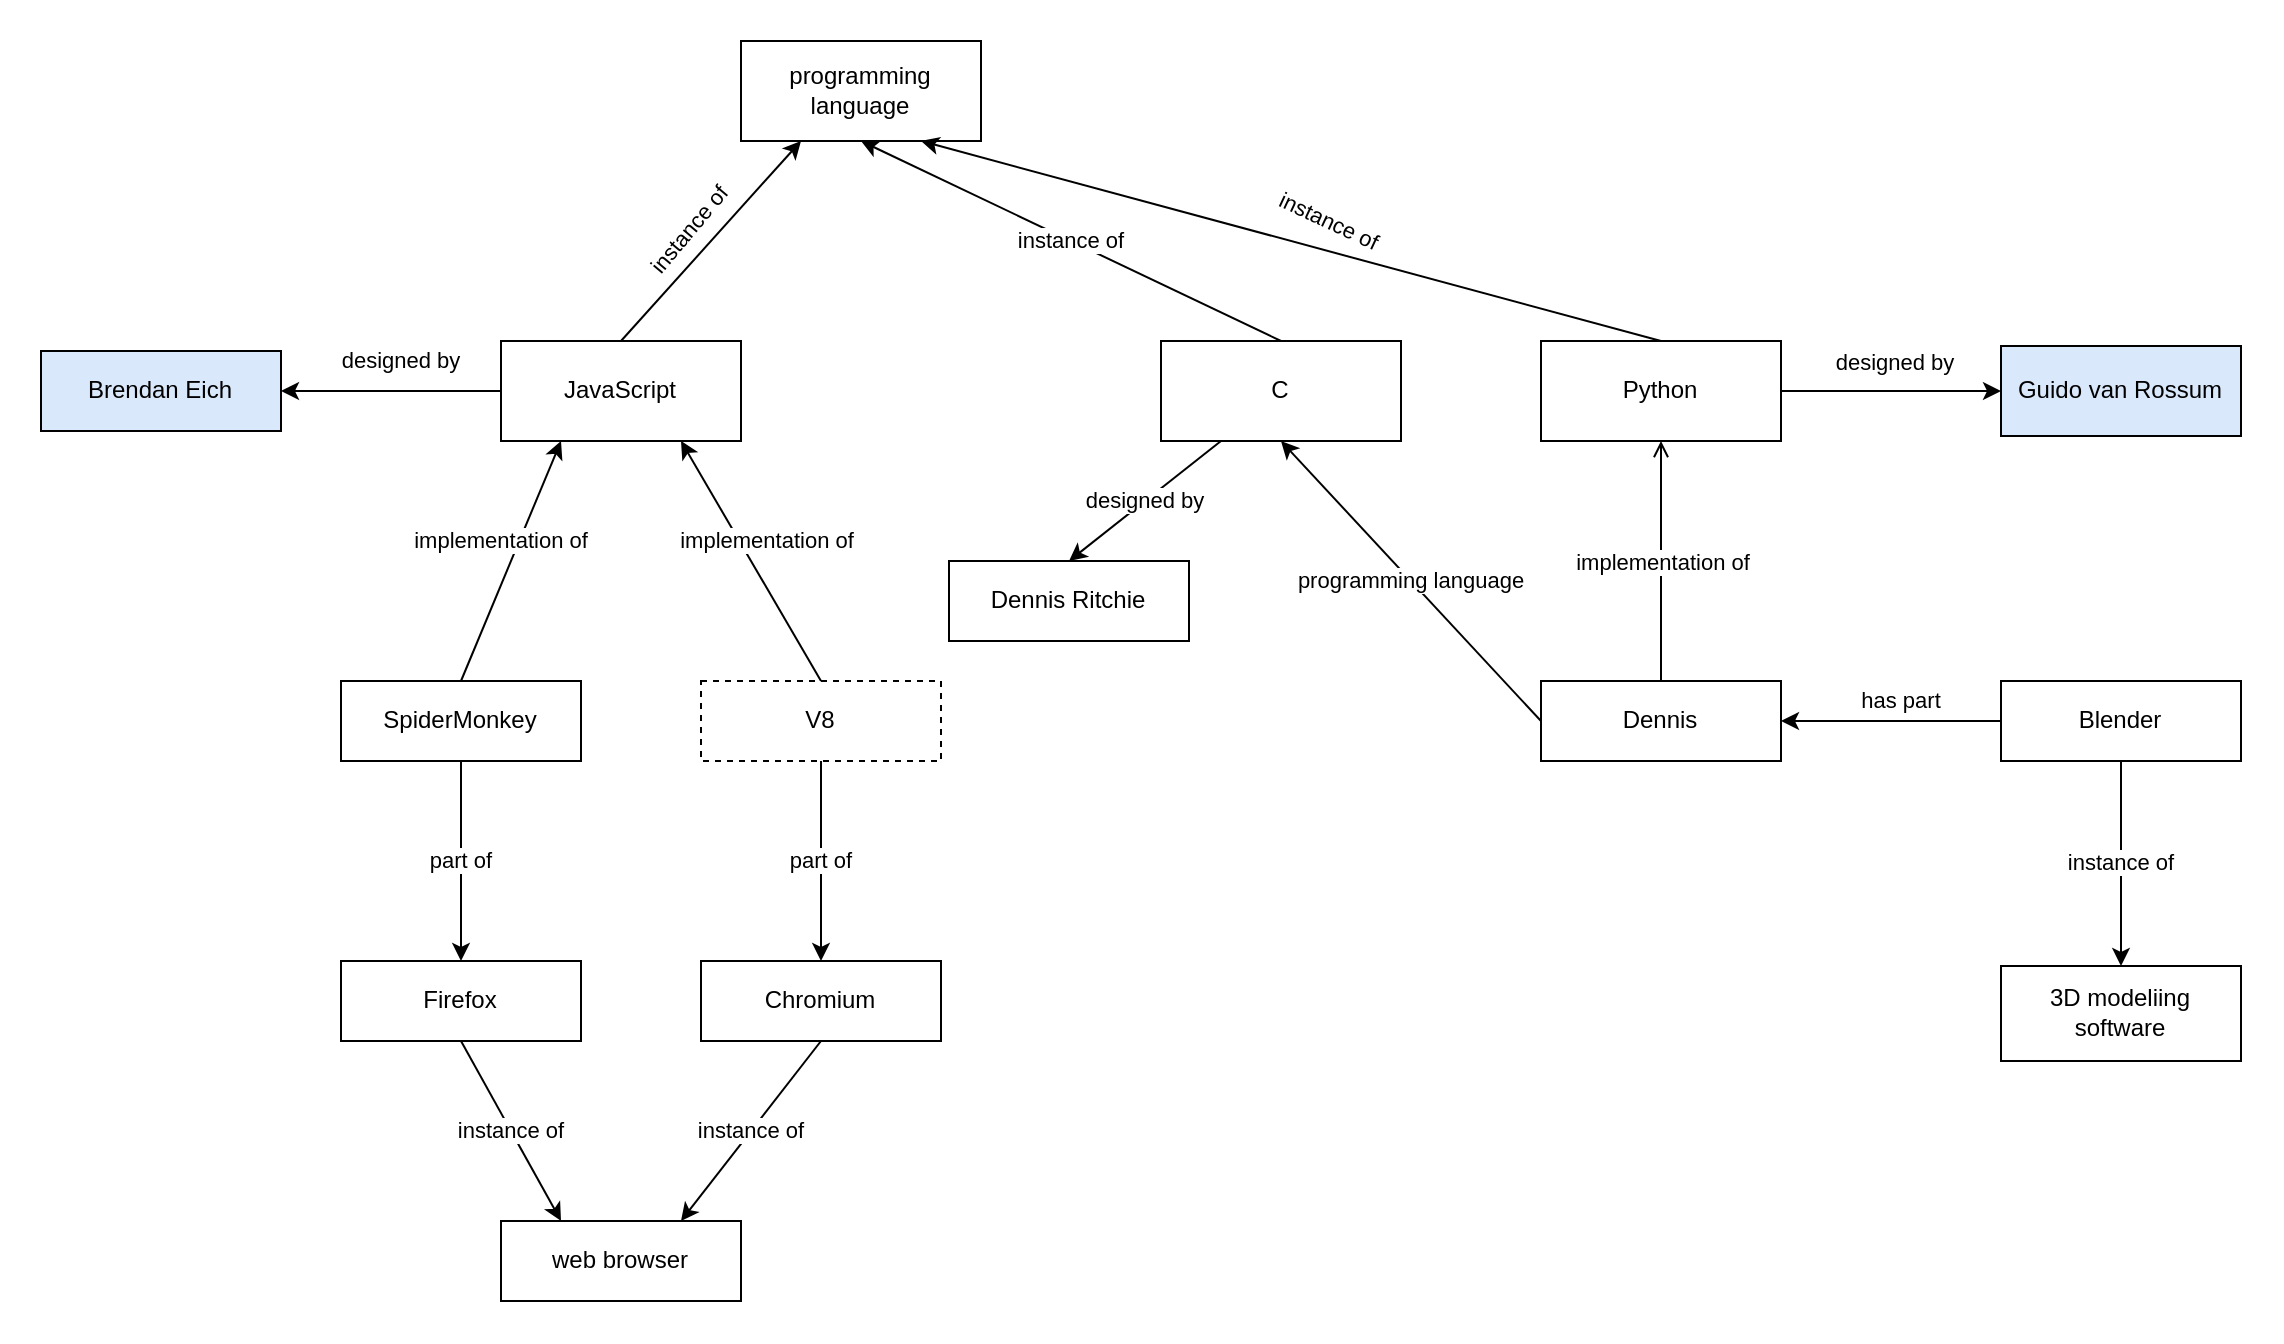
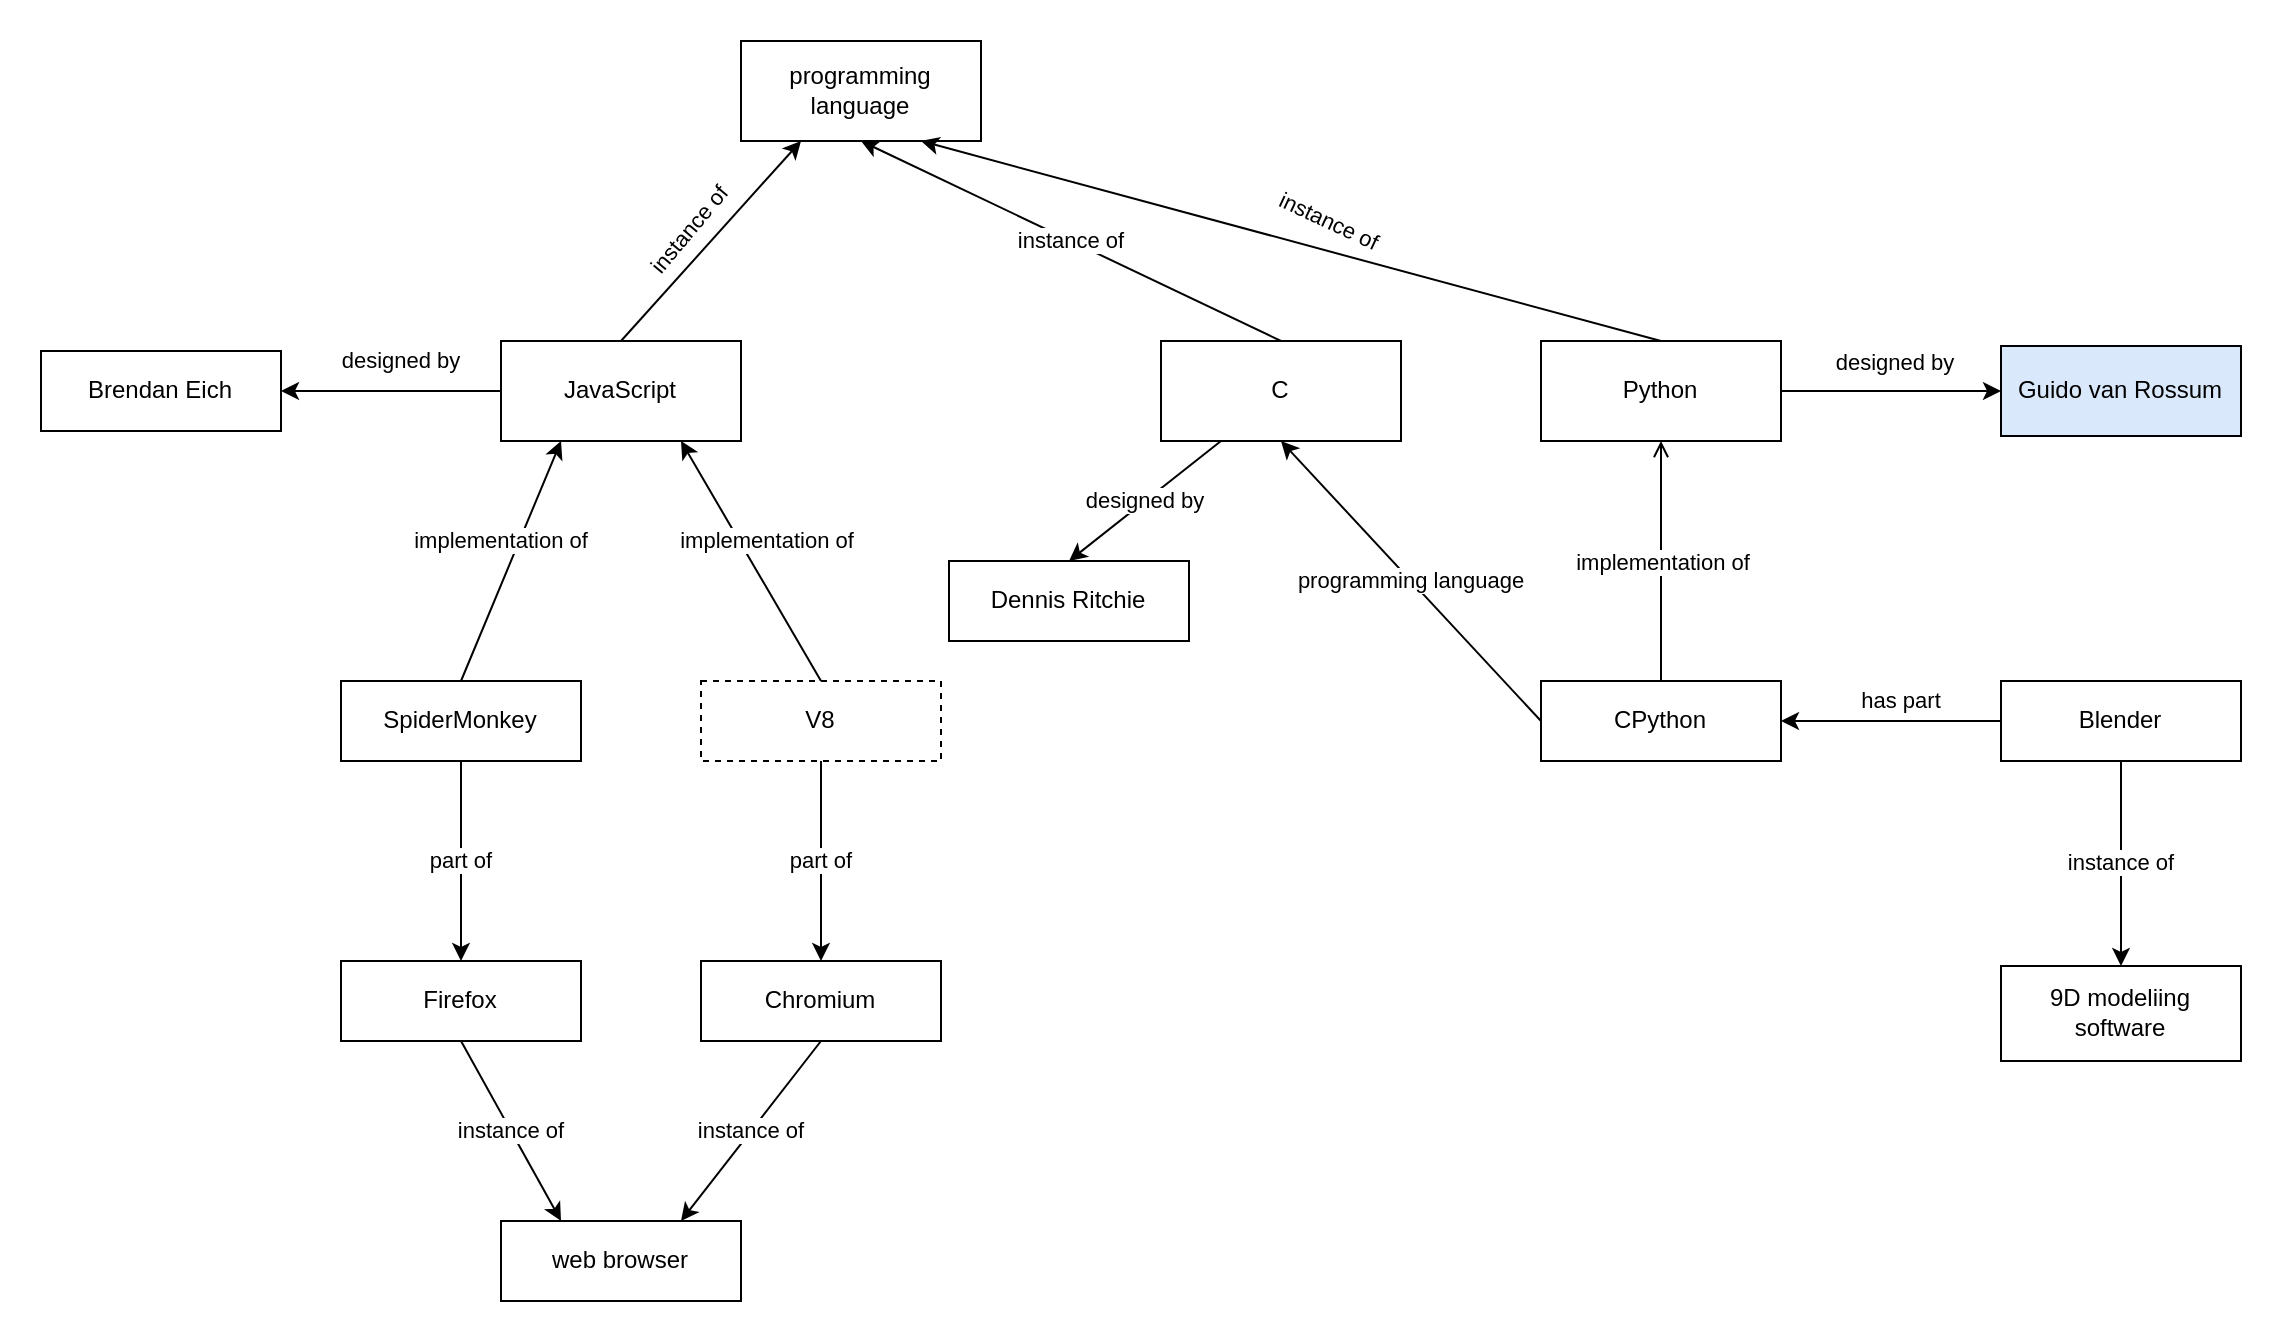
- <mxCell id="31" value="Brendan Eich" style="rounded=0;whiteSpace=wrap;html=1;fillColor=#dae8fc;" vertex="1" parent="1"><mxGeometry x="20" y="175" width="120" height="40" as="geometry" /></mxCell>
+ <mxCell id="31" value="Brendan Eich" style="rounded=0;whiteSpace=wrap;html=1;" vertex="1" parent="1"><mxGeometry x="20" y="175" width="120" height="40" as="geometry" /></mxCell>
- <mxCell id="14" value="Dennis" style="rounded=0;whiteSpace=wrap;html=1;" vertex="1" parent="1"><mxGeometry x="770" y="340" width="120" height="40" as="geometry" /></mxCell>
+ <mxCell id="14" value="CPython" style="rounded=0;whiteSpace=wrap;html=1;" vertex="1" parent="1"><mxGeometry x="770" y="340" width="120" height="40" as="geometry" /></mxCell>
- <mxCell id="15" value="&lt;div&gt;3D modeliing software&lt;/div&gt;" style="rounded=0;whiteSpace=wrap;html=1;" vertex="1" parent="1"><mxGeometry x="1000" y="482.5" width="120" height="47.5" as="geometry" /></mxCell>
+ <mxCell id="15" value="&lt;div&gt;9D modeliing software&lt;/div&gt;" style="rounded=0;whiteSpace=wrap;html=1;" vertex="1" parent="1"><mxGeometry x="1000" y="482.5" width="120" height="47.5" as="geometry" /></mxCell>
